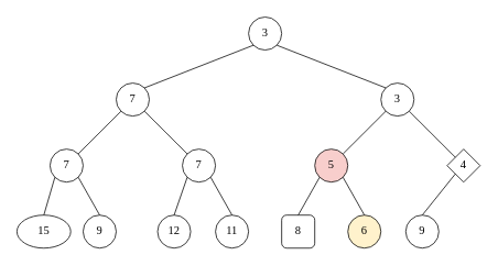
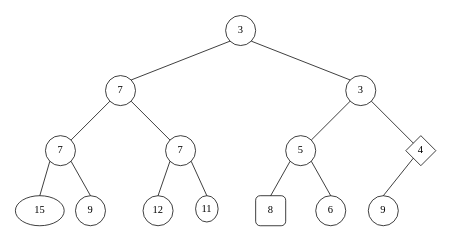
- <mxCell id="6" value="5" style="ellipse;whiteSpace=wrap;html=1;fontFamily=source serif pro;fontSize=14;fillColor=#f8cecc;" vertex="1" parent="1"><mxGeometry x="380" y="180" width="40" height="40" as="geometry" /></mxCell>
+ <mxCell id="6" value="5" style="ellipse;whiteSpace=wrap;html=1;fontFamily=source serif pro;fontSize=14;" vertex="1" parent="1"><mxGeometry x="380" y="180" width="40" height="40" as="geometry" /></mxCell>
- <mxCell id="21" value="11" style="ellipse;whiteSpace=wrap;html=1;fontFamily=source serif pro;fontSize=14;" vertex="1" parent="1"><mxGeometry x="260" y="260" width="40" height="40" as="geometry" /></mxCell>
+ <mxCell id="21" value="11" style="ellipse;whiteSpace=wrap;html=1;fontFamily=source serif pro;fontSize=14;" vertex="1" parent="1"><mxGeometry x="260" y="260" width="30" height="35" as="geometry" /></mxCell>
- <mxCell id="25" value="6" style="ellipse;whiteSpace=wrap;html=1;fontFamily=source serif pro;fontSize=14;fillColor=#fff2cc;" vertex="1" parent="1"><mxGeometry x="420" y="260" width="40" height="40" as="geometry" /></mxCell>
+ <mxCell id="25" value="6" style="ellipse;whiteSpace=wrap;html=1;fontFamily=source serif pro;fontSize=14;" vertex="1" parent="1"><mxGeometry x="420" y="260" width="40" height="40" as="geometry" /></mxCell>
